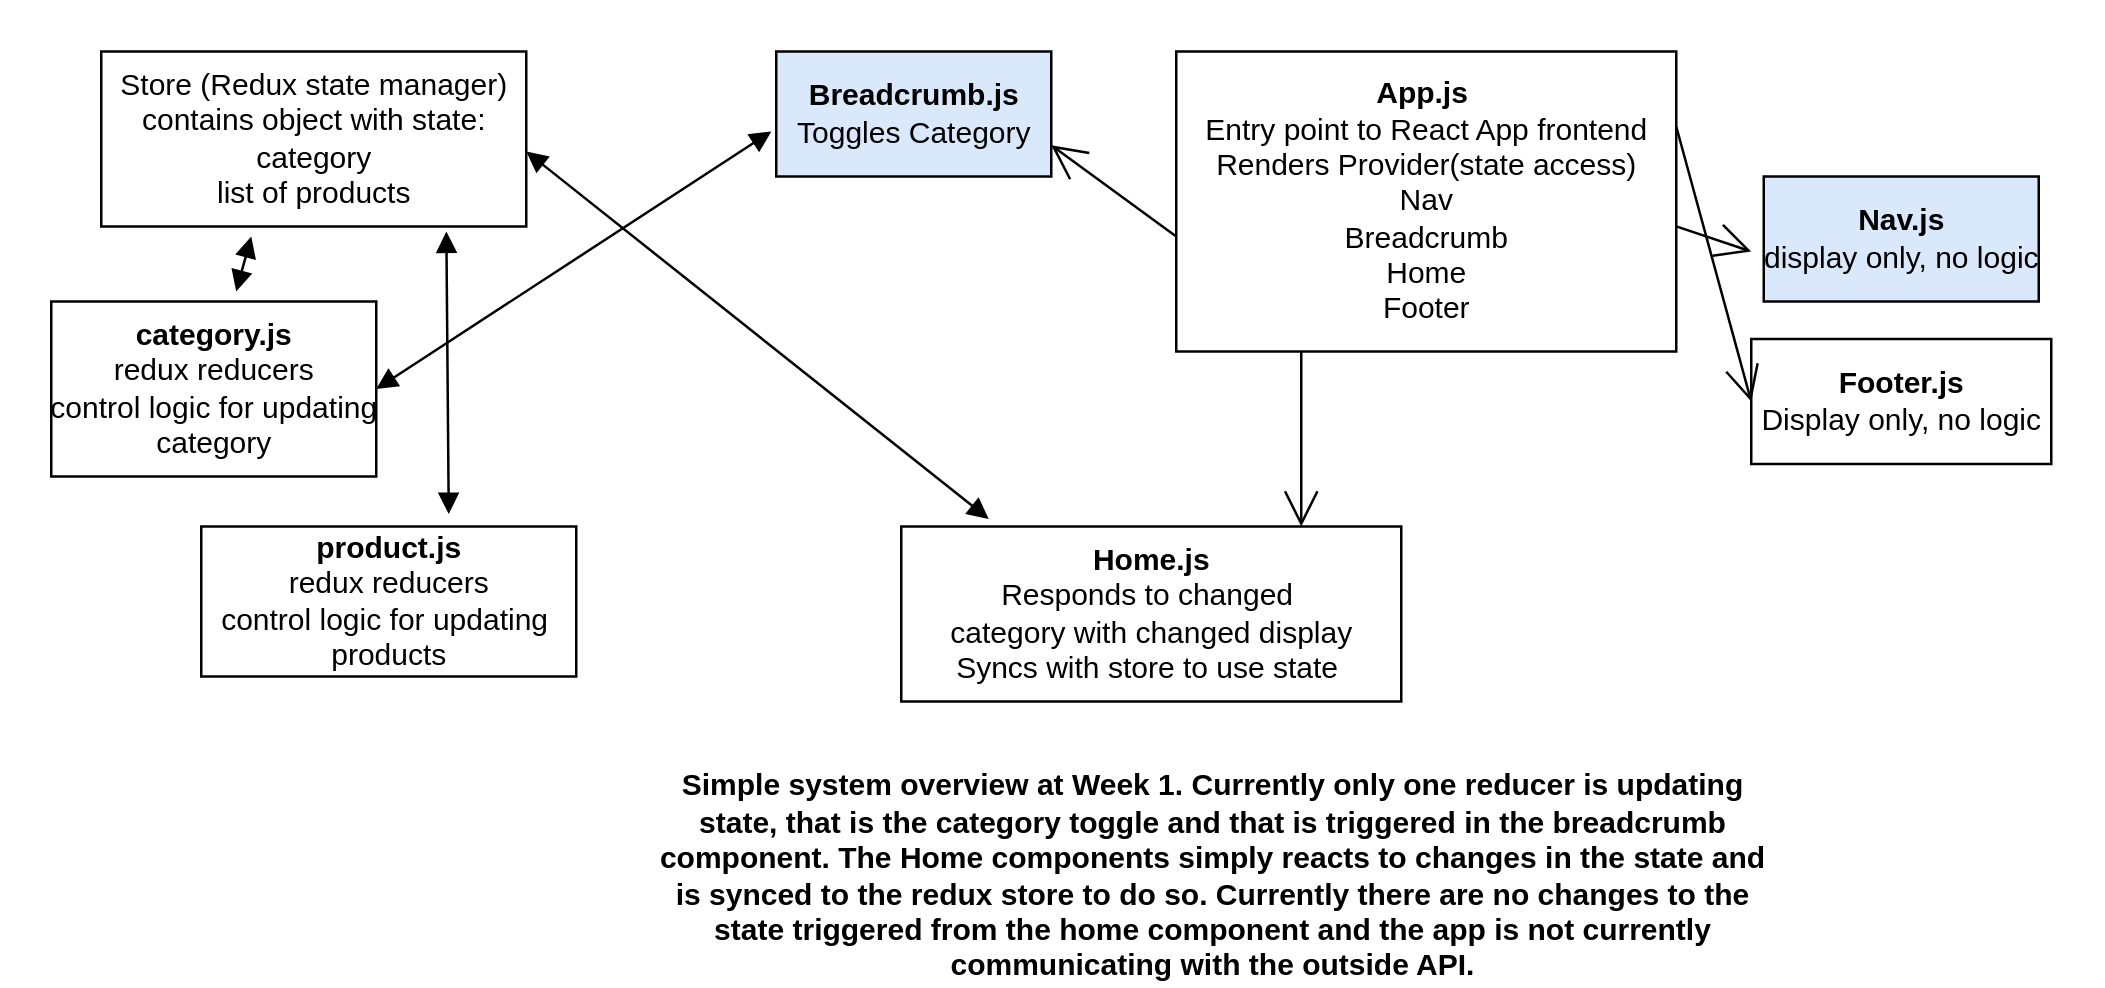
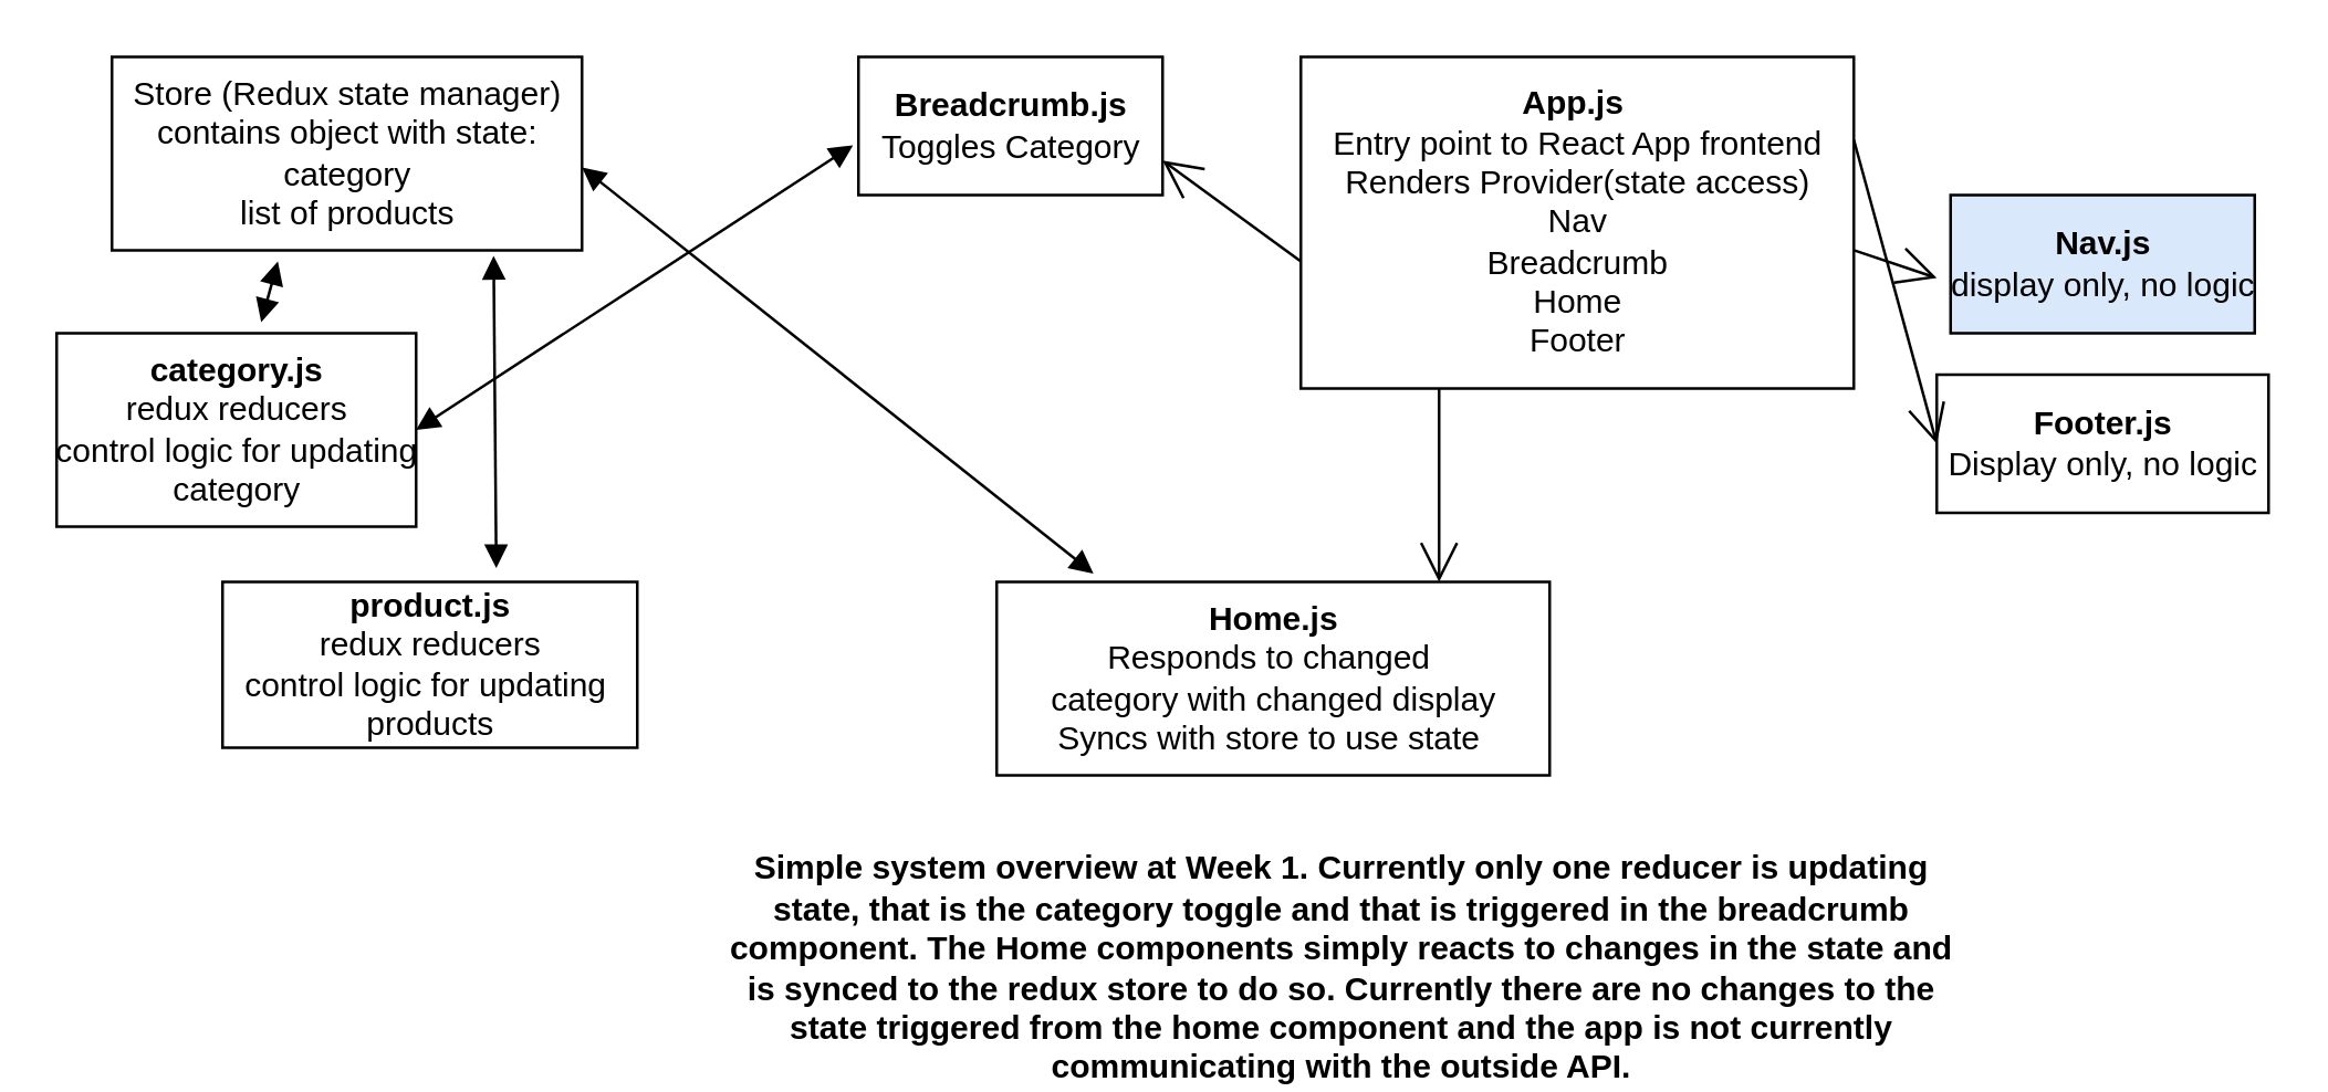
- <mxCell id="12" value="&lt;b&gt;Breadcrumb.js&lt;/b&gt;&lt;br&gt;Toggles Category" style="html=1;fillColor=#dae8fc;" vertex="1" parent="1"><mxGeometry x="310" y="20" width="110" height="50" as="geometry" /></mxCell>
+ <mxCell id="12" value="&lt;b&gt;Breadcrumb.js&lt;/b&gt;&lt;br&gt;Toggles Category" style="html=1;" vertex="1" parent="1"><mxGeometry x="310" y="20" width="110" height="50" as="geometry" /></mxCell>
